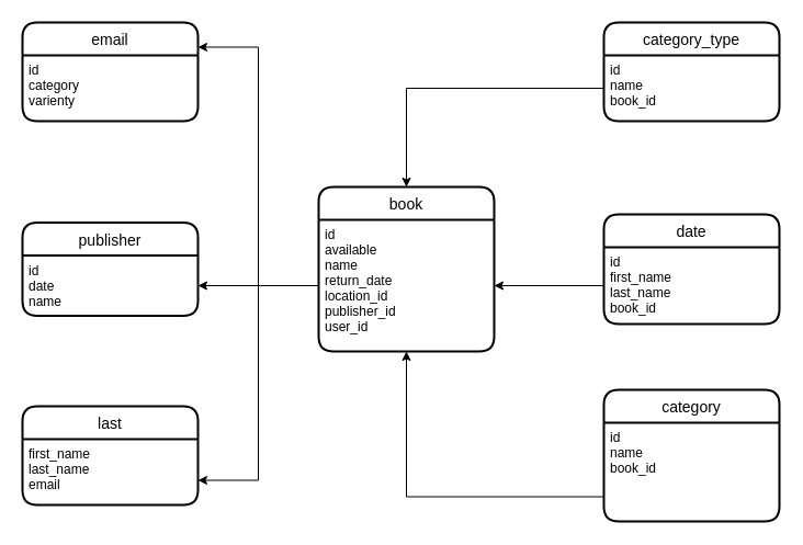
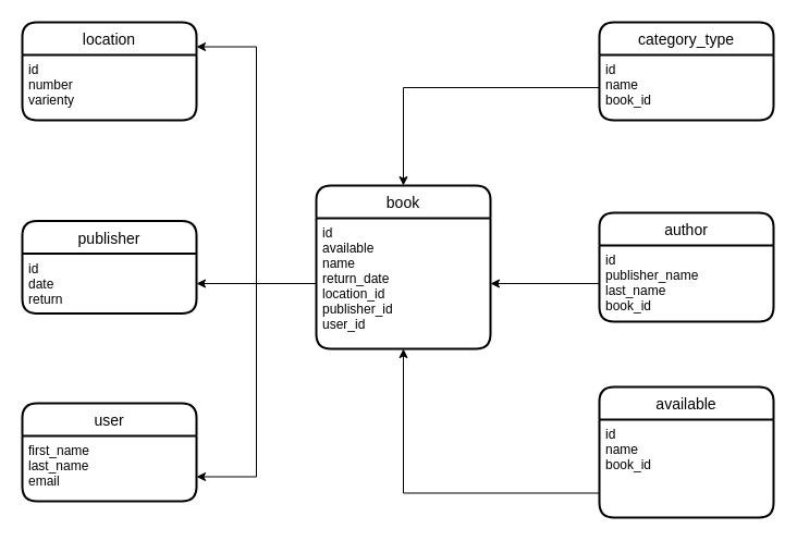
- <mxCell id="13" value="email" style="swimlane;childLayout=stackLayout;horizontal=1;startSize=30;horizontalStack=0;rounded=1;fontSize=14;fontStyle=0;strokeWidth=2;resizeParent=0;resizeLast=1;shadow=0;dashed=0;align=center;" vertex="1" parent="1"><mxGeometry x="20" y="20" width="160" height="90" as="geometry" /></mxCell>
+ <mxCell id="13" value="location" style="swimlane;childLayout=stackLayout;horizontal=1;startSize=30;horizontalStack=0;rounded=1;fontSize=14;fontStyle=0;strokeWidth=2;resizeParent=0;resizeLast=1;shadow=0;dashed=0;align=center;" vertex="1" parent="1"><mxGeometry x="20" y="20" width="160" height="90" as="geometry" /></mxCell>
- <mxCell id="14" value="id&#10;category&#10;varienty&#10;" style="align=left;strokeColor=none;fillColor=none;spacingLeft=4;fontSize=12;verticalAlign=top;resizable=0;rotatable=0;part=1;" vertex="1" parent="13"><mxGeometry y="30" width="160" height="60" as="geometry" /></mxCell>
+ <mxCell id="14" value="id&#10;number&#10;varienty&#10;" style="align=left;strokeColor=none;fillColor=none;spacingLeft=4;fontSize=12;verticalAlign=top;resizable=0;rotatable=0;part=1;" vertex="1" parent="13"><mxGeometry y="30" width="160" height="60" as="geometry" /></mxCell>
- <mxCell id="7" value="date" style="swimlane;childLayout=stackLayout;horizontal=1;startSize=30;horizontalStack=0;rounded=1;fontSize=14;fontStyle=0;strokeWidth=2;resizeParent=0;resizeLast=1;shadow=0;dashed=0;align=center;" vertex="1" parent="1"><mxGeometry x="550" y="195" width="160" height="100" as="geometry" /></mxCell>
+ <mxCell id="7" value="author" style="swimlane;childLayout=stackLayout;horizontal=1;startSize=30;horizontalStack=0;rounded=1;fontSize=14;fontStyle=0;strokeWidth=2;resizeParent=0;resizeLast=1;shadow=0;dashed=0;align=center;" vertex="1" parent="1"><mxGeometry x="550" y="195" width="160" height="100" as="geometry" /></mxCell>
- <mxCell id="8" value="id&#10;first_name&#10;last_name&#10;book_id&#10;" style="align=left;strokeColor=none;fillColor=none;spacingLeft=4;fontSize=12;verticalAlign=top;resizable=0;rotatable=0;part=1;" vertex="1" parent="7"><mxGeometry y="30" width="160" height="70" as="geometry" /></mxCell>
+ <mxCell id="8" value="id&#10;publisher_name&#10;last_name&#10;book_id&#10;" style="align=left;strokeColor=none;fillColor=none;spacingLeft=4;fontSize=12;verticalAlign=top;resizable=0;rotatable=0;part=1;" vertex="1" parent="7"><mxGeometry y="30" width="160" height="70" as="geometry" /></mxCell>
- <mxCell id="12" value="id&#10;date&#10;name&#10;" style="align=left;strokeColor=none;fillColor=none;spacingLeft=4;fontSize=12;verticalAlign=top;resizable=0;rotatable=0;part=1;" vertex="1" parent="11"><mxGeometry y="30" width="160" height="55" as="geometry" /></mxCell>
+ <mxCell id="12" value="id&#10;date&#10;return&#10;" style="align=left;strokeColor=none;fillColor=none;spacingLeft=4;fontSize=12;verticalAlign=top;resizable=0;rotatable=0;part=1;" vertex="1" parent="11"><mxGeometry y="30" width="160" height="55" as="geometry" /></mxCell>
- <mxCell id="15" value="category" style="swimlane;childLayout=stackLayout;horizontal=1;startSize=30;horizontalStack=0;rounded=1;fontSize=14;fontStyle=0;strokeWidth=2;resizeParent=0;resizeLast=1;shadow=0;dashed=0;align=center;" vertex="1" parent="1"><mxGeometry x="550" y="355" width="160" height="120" as="geometry" /></mxCell>
+ <mxCell id="15" value="available" style="swimlane;childLayout=stackLayout;horizontal=1;startSize=30;horizontalStack=0;rounded=1;fontSize=14;fontStyle=0;strokeWidth=2;resizeParent=0;resizeLast=1;shadow=0;dashed=0;align=center;" vertex="1" parent="1"><mxGeometry x="550" y="355" width="160" height="120" as="geometry" /></mxCell>
- <mxCell id="9" value="last" style="swimlane;childLayout=stackLayout;horizontal=1;startSize=30;horizontalStack=0;rounded=1;fontSize=14;fontStyle=0;strokeWidth=2;resizeParent=0;resizeLast=1;shadow=0;dashed=0;align=center;" vertex="1" parent="1"><mxGeometry x="20" y="370" width="160" height="90" as="geometry" /></mxCell>
+ <mxCell id="9" value="user" style="swimlane;childLayout=stackLayout;horizontal=1;startSize=30;horizontalStack=0;rounded=1;fontSize=14;fontStyle=0;strokeWidth=2;resizeParent=0;resizeLast=1;shadow=0;dashed=0;align=center;" vertex="1" parent="1"><mxGeometry x="20" y="370" width="160" height="90" as="geometry" /></mxCell>
